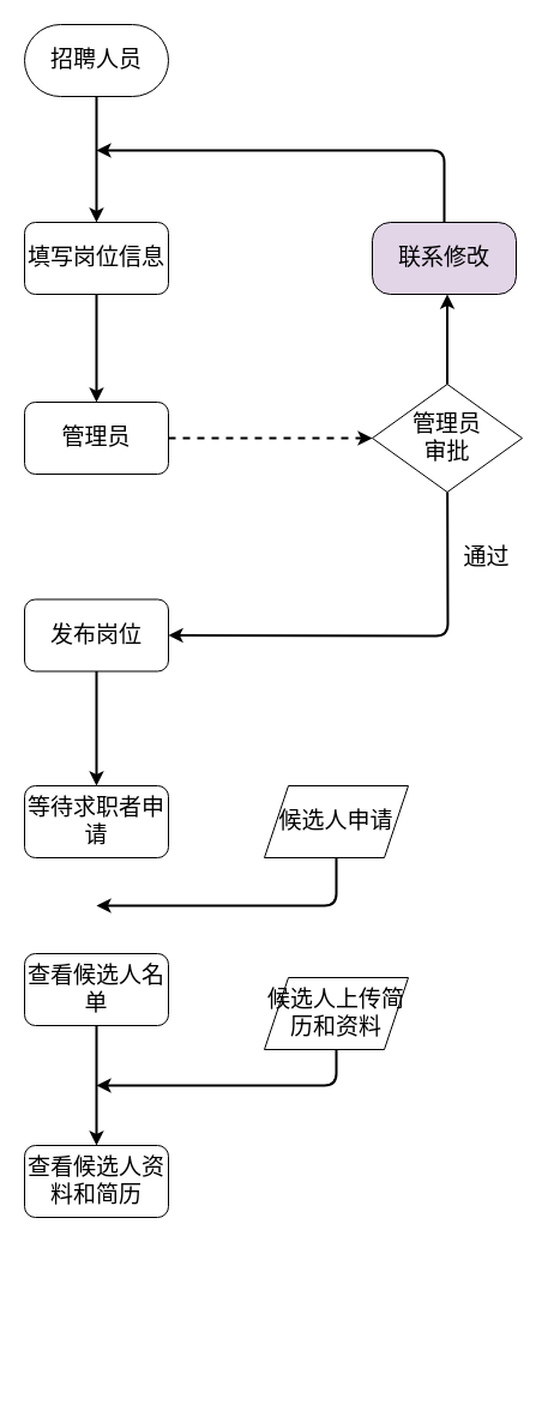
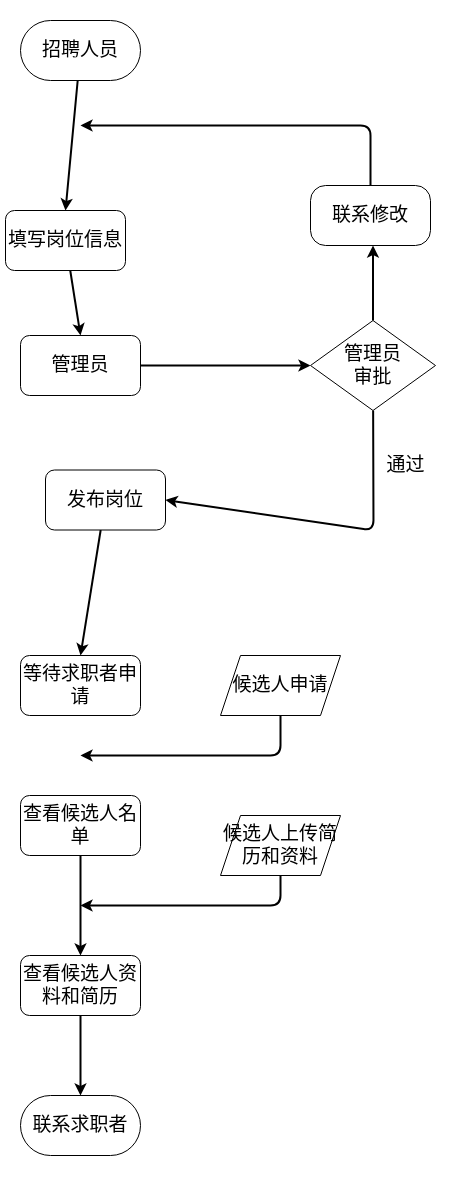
- <mxCell id="5" value="填写岗位信息" style="rounded=1;whiteSpace=wrap;html=1;fontSize=19;" vertex="1" parent="1"><mxGeometry x="20" y="185" width="120" height="60" as="geometry" /></mxCell>
+ <mxCell id="5" value="填写岗位信息" style="rounded=1;whiteSpace=wrap;html=1;fontSize=19;" vertex="1" parent="1"><mxGeometry x="5" y="210" width="120" height="60" as="geometry" /></mxCell>
- <mxCell id="16" value="联系修改" style="rounded=1;whiteSpace=wrap;html=1;fontSize=19;arcSize=25;fillColor=#e1d5e7;" vertex="1" parent="1"><mxGeometry x="310" y="185" width="120" height="60" as="geometry" /></mxCell>
+ <mxCell id="16" value="联系修改" style="rounded=1;whiteSpace=wrap;html=1;fontSize=19;arcSize=25;" vertex="1" parent="1"><mxGeometry x="310" y="185" width="120" height="60" as="geometry" /></mxCell>
- <mxCell id="6" style="edgeStyle=none;html=1;strokeWidth=2;entryX=0;entryY=0.5;entryDx=0;entryDy=0;entryPerimeter=0;dashed=1;" edge="1" parent="1" source="7" target="10"><mxGeometry relative="1" as="geometry"><mxPoint x="310" y="365" as="targetPoint" /></mxGeometry></mxCell>
+ <mxCell id="6" style="edgeStyle=none;html=1;strokeWidth=2;entryX=0;entryY=0.5;entryDx=0;entryDy=0;entryPerimeter=0;" edge="1" parent="1" source="7" target="10"><mxGeometry relative="1" as="geometry"><mxPoint x="310" y="365" as="targetPoint" /></mxGeometry></mxCell>
- <mxCell id="13" value="发布岗位" style="rounded=1;whiteSpace=wrap;html=1;fontSize=19;" vertex="1" parent="1"><mxGeometry x="20" y="499.5" width="120" height="60" as="geometry" /></mxCell>
+ <mxCell id="13" value="发布岗位" style="rounded=1;whiteSpace=wrap;html=1;fontSize=19;" vertex="1" parent="1"><mxGeometry x="45" y="469.5" width="120" height="60" as="geometry" /></mxCell>
+ <mxCell id="19" style="edgeStyle=none;html=1;strokeWidth=2;entryX=0.5;entryY=0;entryDx=0;entryDy=0;" edge="1" parent="1" source="20" target="21"><mxGeometry relative="1" as="geometry"><mxPoint x="80" y="1095" as="targetPoint" /></mxGeometry></mxCell>
+ <mxCell id="21" value="联系求职者" style="rounded=1;whiteSpace=wrap;html=1;fontSize=19;arcSize=50;" vertex="1" parent="1"><mxGeometry x="20" y="1095" width="120" height="60" as="geometry" /></mxCell>
